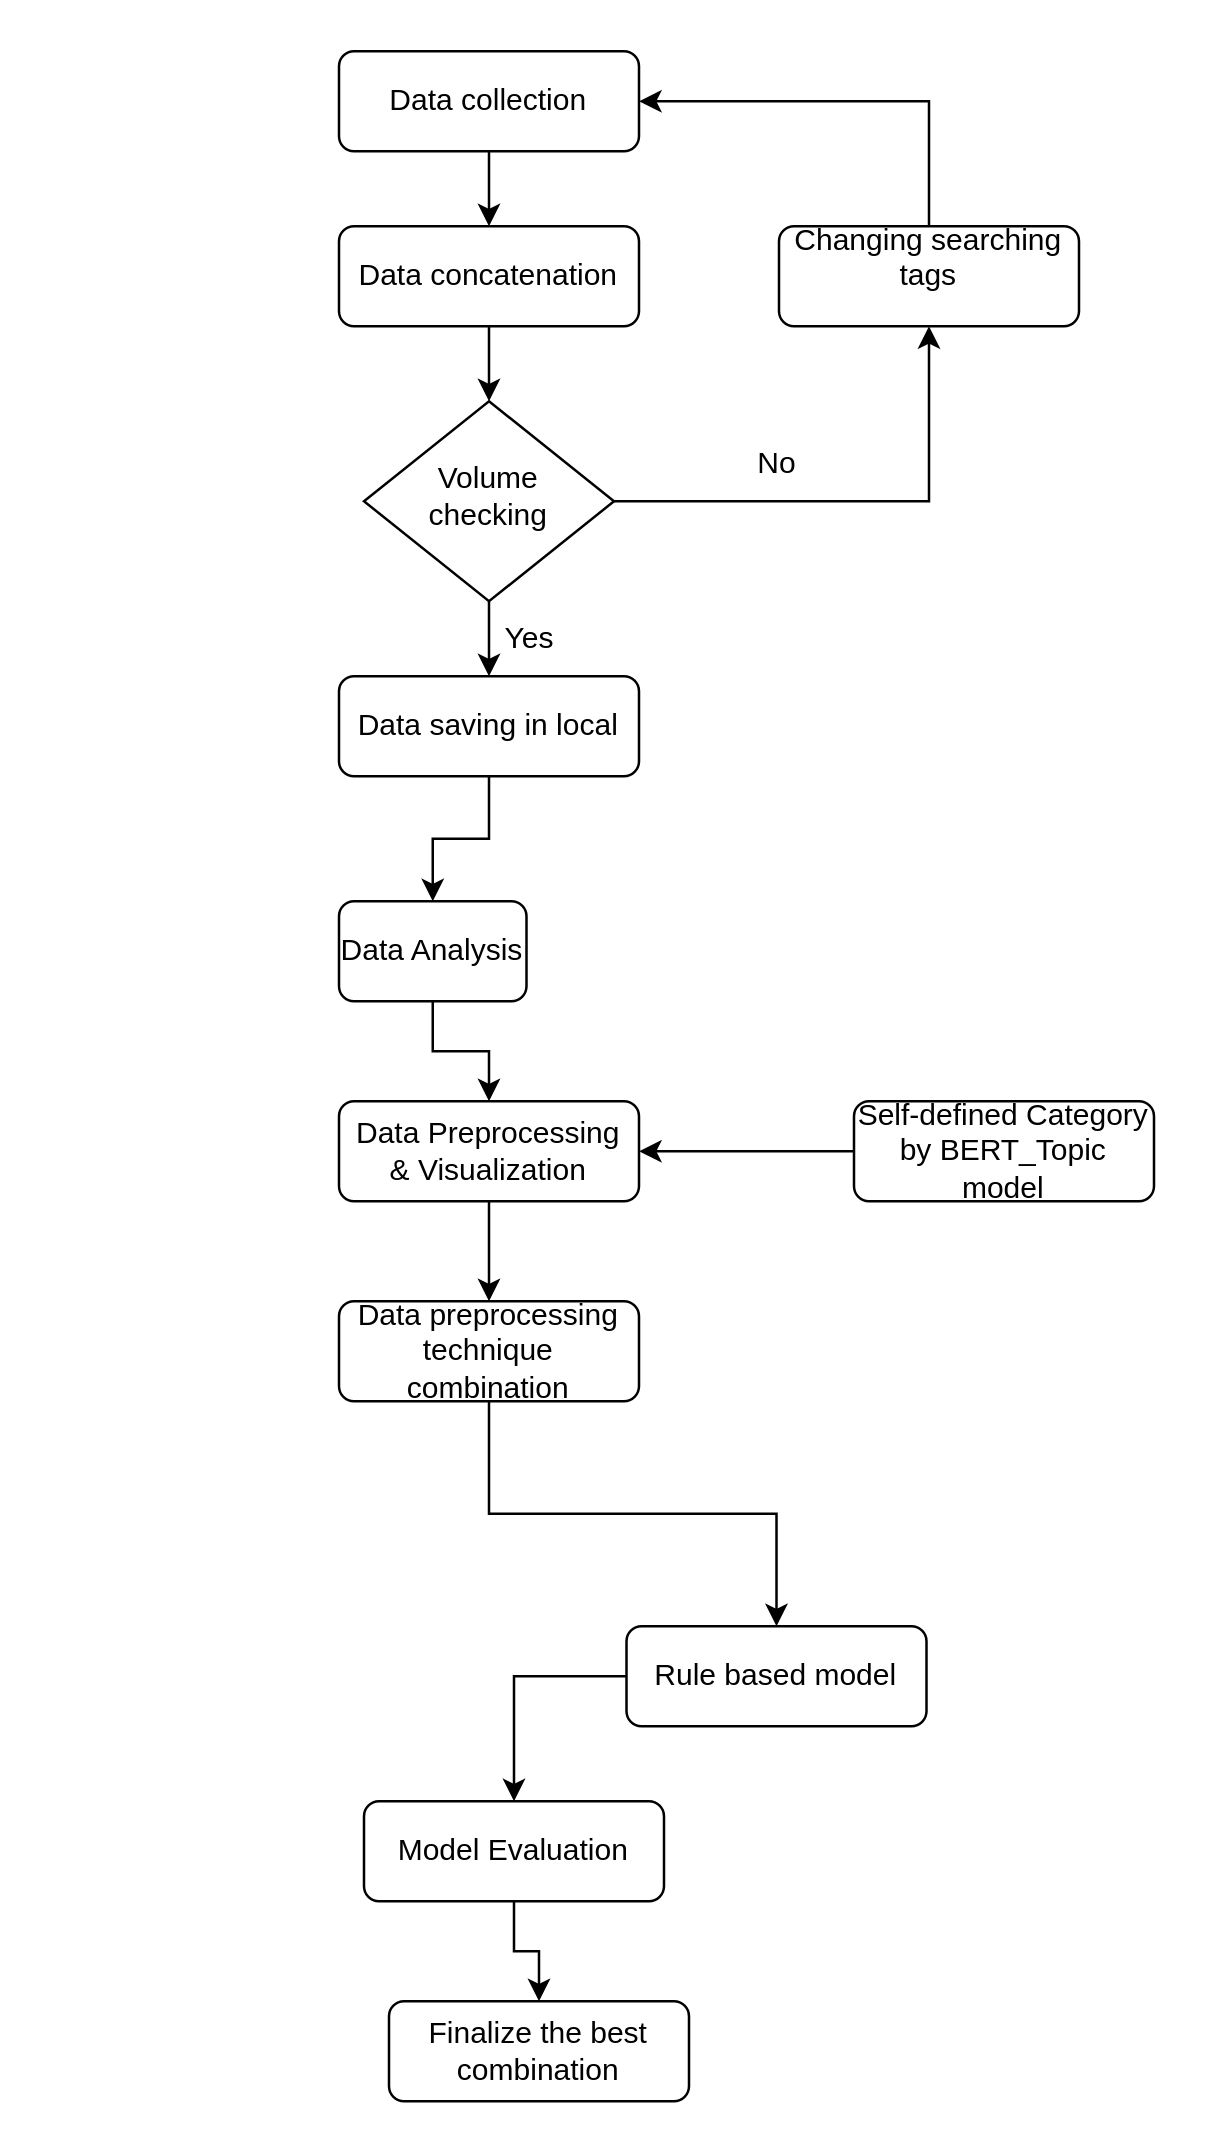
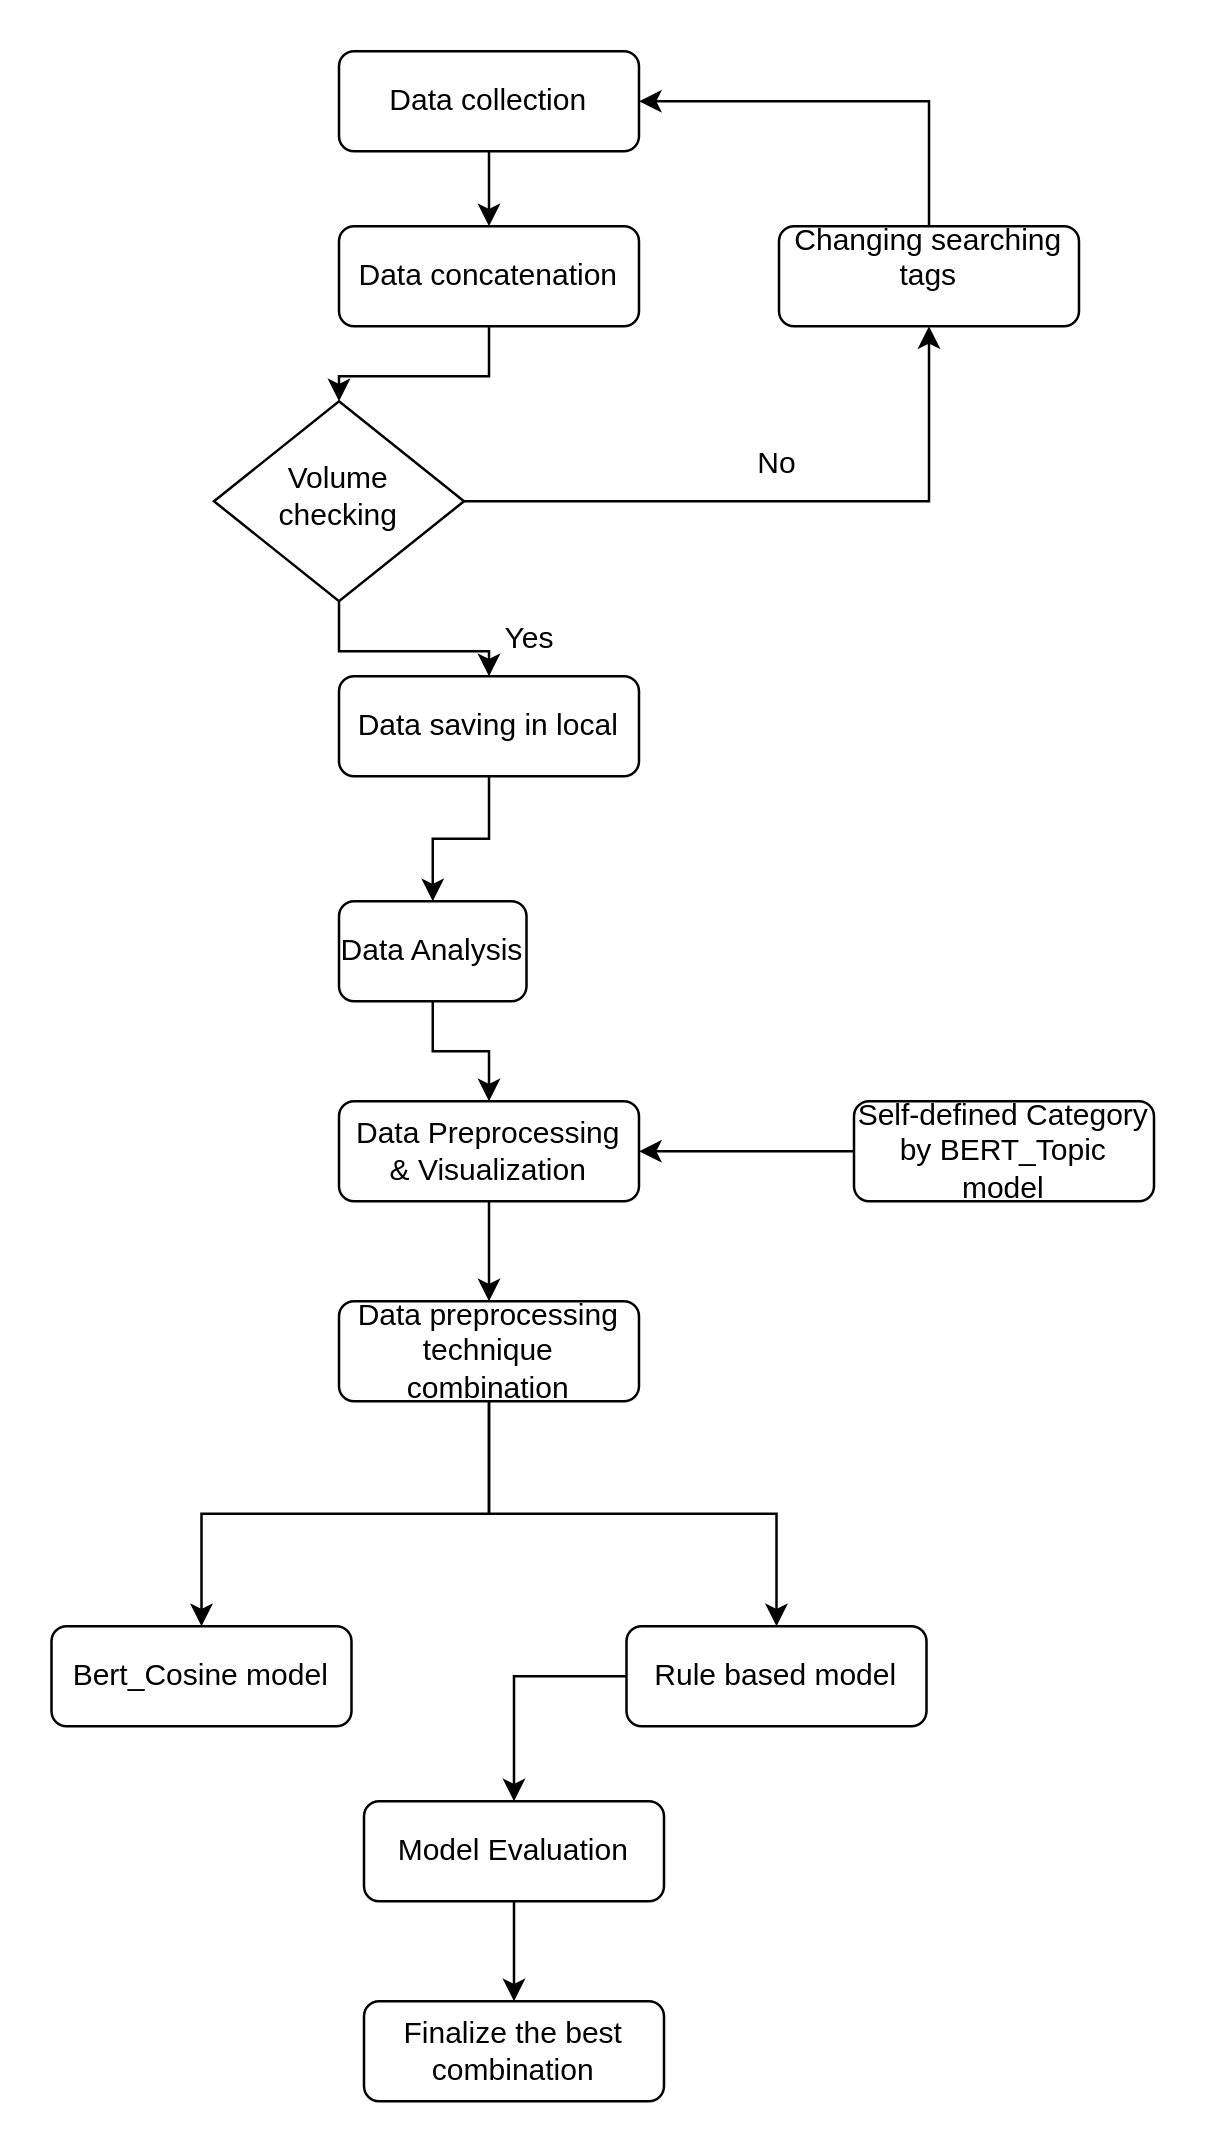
- <mxCell id="10" value="Volume checking" style="rhombus;whiteSpace=wrap;html=1;shadow=0;fontFamily=Helvetica;fontSize=12;align=center;strokeWidth=1;spacing=6;spacingTop=-4;" vertex="1" parent="1"><mxGeometry x="145" y="160" width="100" height="80" as="geometry" /></mxCell>
+ <mxCell id="10" value="Volume checking" style="rhombus;whiteSpace=wrap;html=1;shadow=0;fontFamily=Helvetica;fontSize=12;align=center;strokeWidth=1;spacing=6;spacingTop=-4;" vertex="1" parent="1"><mxGeometry x="85" y="160" width="100" height="80" as="geometry" /></mxCell>
+ <mxCell id="24" style="edgeStyle=orthogonalEdgeStyle;rounded=0;orthogonalLoop=1;jettySize=auto;html=1;entryX=0.5;entryY=0;entryDx=0;entryDy=0;" edge="1" parent="1" source="26" target="17"><mxGeometry relative="1" as="geometry" /></mxCell>
+ <mxCell id="17" value="Bert_Cosine model" style="rounded=1;whiteSpace=wrap;html=1;fontSize=12;glass=0;strokeWidth=1;shadow=0;" vertex="1" parent="1"><mxGeometry x="20" y="650" width="120" height="40" as="geometry" /></mxCell>
- <mxCell id="27" value="Finalize the best combination" style="rounded=1;whiteSpace=wrap;html=1;fontSize=12;glass=0;strokeWidth=1;shadow=0;" vertex="1" parent="1"><mxGeometry x="155" y="800" width="120" height="40" as="geometry" /></mxCell>
+ <mxCell id="27" value="Finalize the best combination" style="rounded=1;whiteSpace=wrap;html=1;fontSize=12;glass=0;strokeWidth=1;shadow=0;" vertex="1" parent="1"><mxGeometry x="145" y="800" width="120" height="40" as="geometry" /></mxCell>
